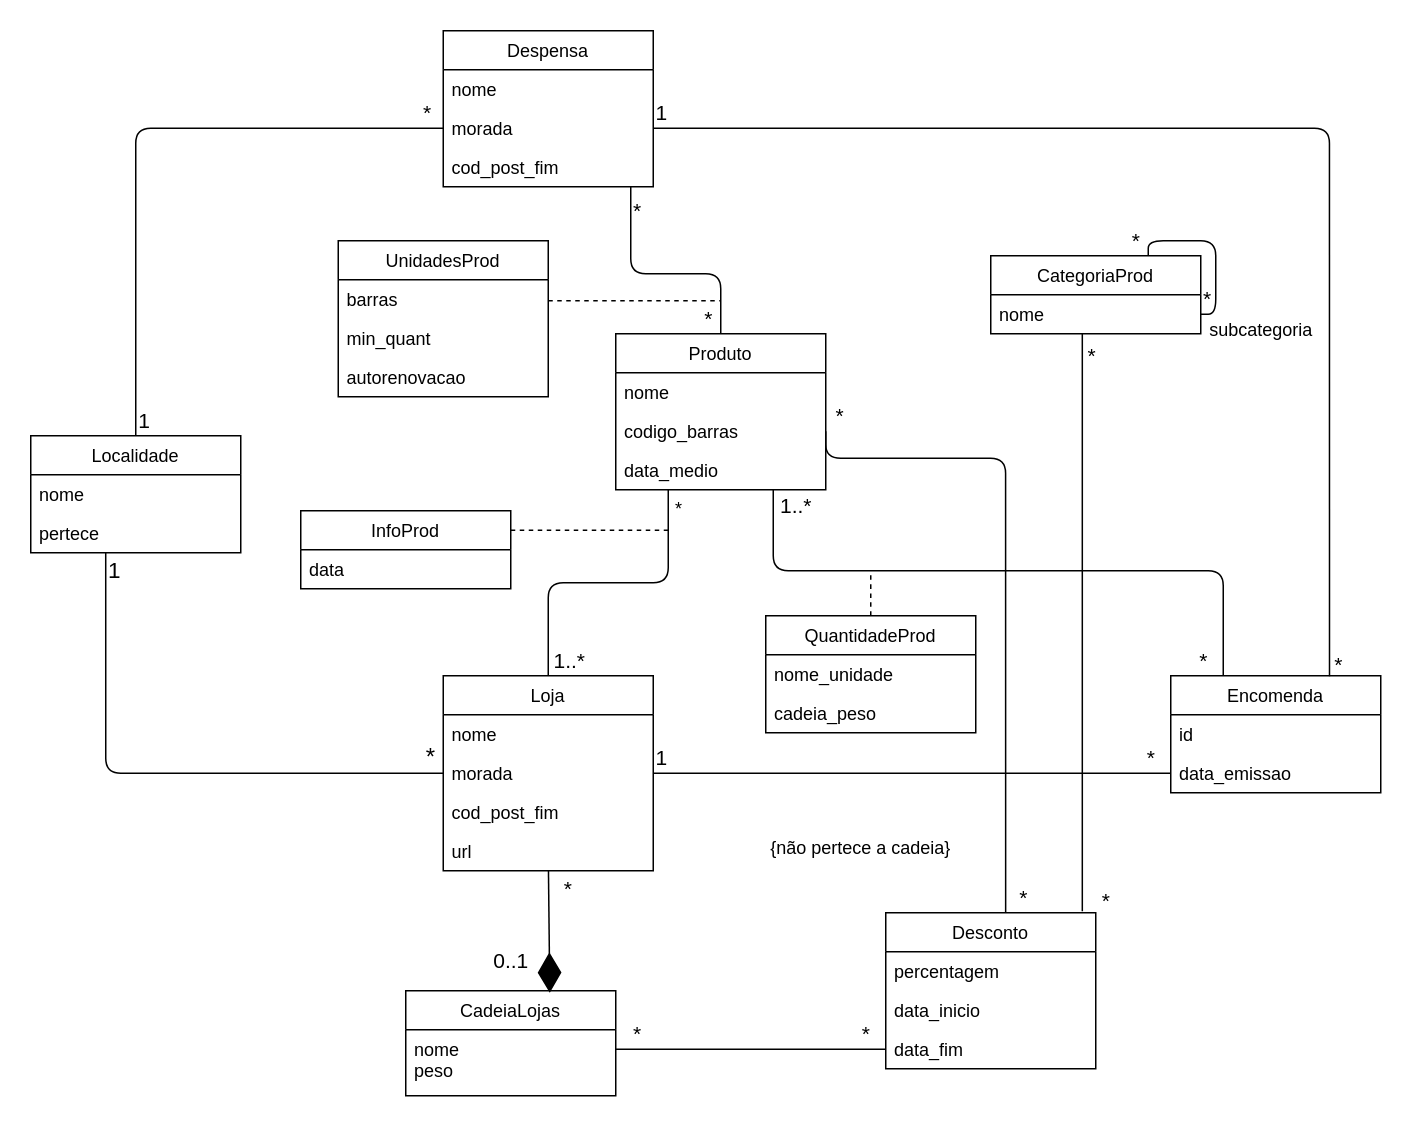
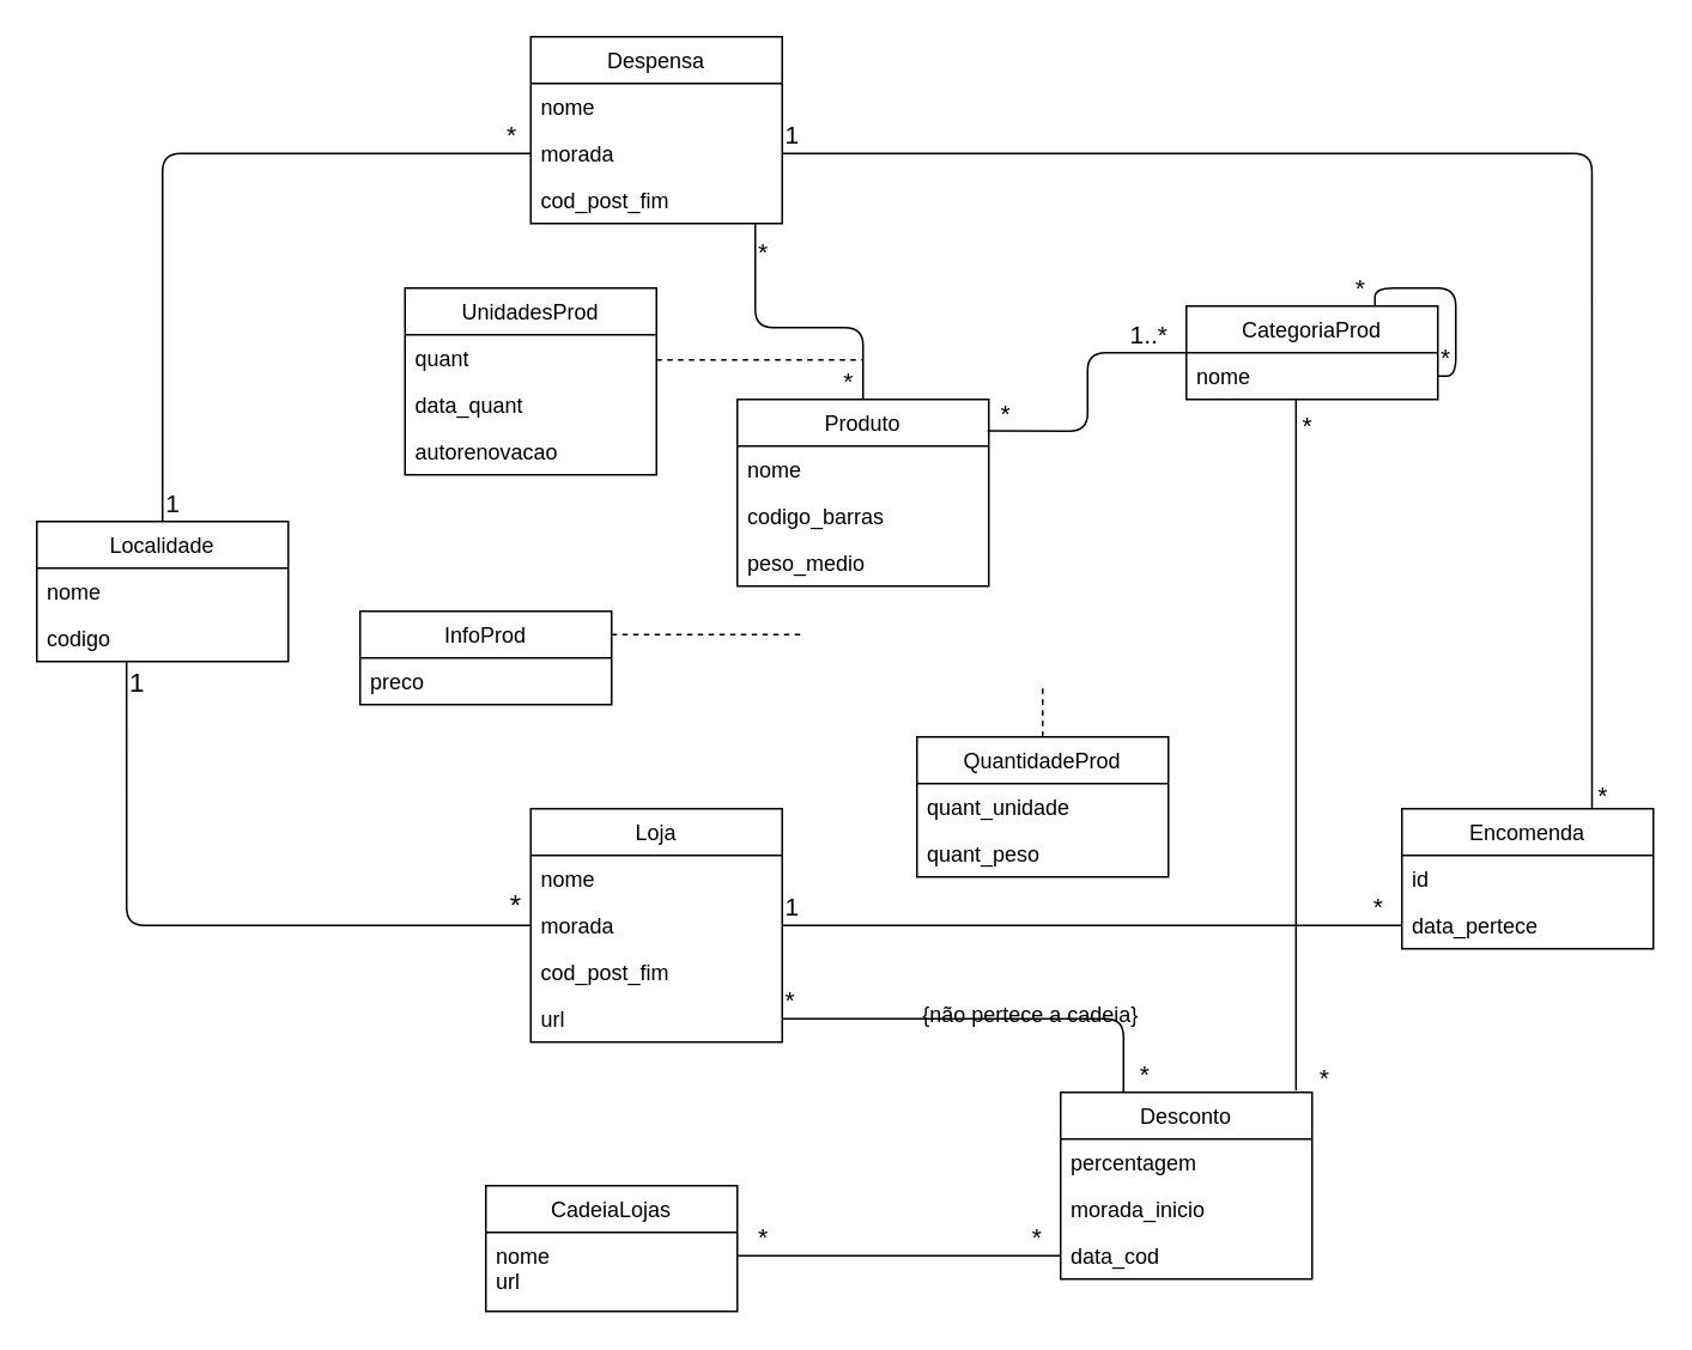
- <mxCell id="80" value="barras" style="text;strokeColor=none;fillColor=none;align=left;verticalAlign=top;spacingLeft=4;spacingRight=4;overflow=hidden;rotatable=0;points=[[0,0.5],[1,0.5]];portConstraint=eastwest;labelBackgroundColor=none;" parent="79" vertex="1"><mxGeometry y="26" width="140" height="26" as="geometry" /></mxCell>
+ <mxCell id="80" value="quant" style="text;strokeColor=none;fillColor=none;align=left;verticalAlign=top;spacingLeft=4;spacingRight=4;overflow=hidden;rotatable=0;points=[[0,0.5],[1,0.5]];portConstraint=eastwest;labelBackgroundColor=none;" parent="79" vertex="1"><mxGeometry y="26" width="140" height="26" as="geometry" /></mxCell>
+ <mxCell id="11" value="" style="endArrow=none;html=1;edgeStyle=orthogonalEdgeStyle;entryX=0;entryY=0.5;entryDx=0;entryDy=0;exitX=0.995;exitY=0.169;exitDx=0;exitDy=0;exitPerimeter=0;labelBackgroundColor=none;" parent="1" source="26" target="74" edge="1"><mxGeometry relative="1" as="geometry"><mxPoint x="460" y="380" as="sourcePoint" /><mxPoint x="470" y="400" as="targetPoint" /></mxGeometry></mxCell>
+ <mxCell id="12" value="&lt;font style=&quot;font-size: 14px&quot;&gt;*&lt;/font&gt;" style="resizable=0;html=1;align=left;verticalAlign=bottom;labelBackgroundColor=none;fontSize=10;" parent="11" connectable="0" vertex="1"><mxGeometry x="-1" relative="1" as="geometry"><mxPoint x="5.7" as="offset" /></mxGeometry></mxCell>
+ <mxCell id="13" value="&lt;font style=&quot;font-size: 14px&quot;&gt;1..*&lt;/font&gt;" style="resizable=0;html=1;align=right;verticalAlign=bottom;labelBackgroundColor=none;fontSize=10;" parent="11" connectable="0" vertex="1"><mxGeometry x="1" relative="1" as="geometry"><mxPoint x="-9.97" as="offset" /></mxGeometry></mxCell>
- <mxCell id="20" value="&lt;div&gt;subcategoria&lt;/div&gt;" style="text;html=1;align=center;verticalAlign=middle;resizable=0;points=[];autosize=1;labelBackgroundColor=none;" parent="1" vertex="1"><mxGeometry x="800" y="210" width="80" height="20" as="geometry" /></mxCell>
- <mxCell id="81" value="min_quant" style="text;strokeColor=none;fillColor=none;align=left;verticalAlign=top;spacingLeft=4;spacingRight=4;overflow=hidden;rotatable=0;points=[[0,0.5],[1,0.5]];portConstraint=eastwest;labelBackgroundColor=none;" parent="79" vertex="1"><mxGeometry y="52" width="140" height="26" as="geometry" /></mxCell>
+ <mxCell id="81" value="data_quant" style="text;strokeColor=none;fillColor=none;align=left;verticalAlign=top;spacingLeft=4;spacingRight=4;overflow=hidden;rotatable=0;points=[[0,0.5],[1,0.5]];portConstraint=eastwest;labelBackgroundColor=none;" parent="79" vertex="1"><mxGeometry y="52" width="140" height="26" as="geometry" /></mxCell>
- <mxCell id="29" value="data_medio" style="text;strokeColor=none;fillColor=none;align=left;verticalAlign=top;spacingLeft=4;spacingRight=4;overflow=hidden;rotatable=0;points=[[0,0.5],[1,0.5]];portConstraint=eastwest;labelBackgroundColor=none;" vertex="1" parent="26"><mxGeometry y="78" width="140" height="26" as="geometry" /></mxCell>
+ <mxCell id="29" value="peso_medio" style="text;strokeColor=none;fillColor=none;align=left;verticalAlign=top;spacingLeft=4;spacingRight=4;overflow=hidden;rotatable=0;points=[[0,0.5],[1,0.5]];portConstraint=eastwest;labelBackgroundColor=none;" vertex="1" parent="26"><mxGeometry y="78" width="140" height="26" as="geometry" /></mxCell>
- <mxCell id="85" value="pertece" style="text;strokeColor=none;fillColor=none;align=left;verticalAlign=top;spacingLeft=4;spacingRight=4;overflow=hidden;rotatable=0;points=[[0,0.5],[1,0.5]];portConstraint=eastwest;labelBackgroundColor=none;" parent="83" vertex="1"><mxGeometry y="52" width="140" height="26" as="geometry" /></mxCell>
+ <mxCell id="85" value="codigo" style="text;strokeColor=none;fillColor=none;align=left;verticalAlign=top;spacingLeft=4;spacingRight=4;overflow=hidden;rotatable=0;points=[[0,0.5],[1,0.5]];portConstraint=eastwest;labelBackgroundColor=none;" parent="83" vertex="1"><mxGeometry y="52" width="140" height="26" as="geometry" /></mxCell>
- <mxCell id="87" value="data" style="text;strokeColor=none;fillColor=none;align=left;verticalAlign=top;spacingLeft=4;spacingRight=4;overflow=hidden;rotatable=0;points=[[0,0.5],[1,0.5]];portConstraint=eastwest;labelBackgroundColor=none;" parent="86" vertex="1"><mxGeometry y="26" width="140" height="26" as="geometry" /></mxCell>
+ <mxCell id="87" value="preco" style="text;strokeColor=none;fillColor=none;align=left;verticalAlign=top;spacingLeft=4;spacingRight=4;overflow=hidden;rotatable=0;points=[[0,0.5],[1,0.5]];portConstraint=eastwest;labelBackgroundColor=none;" parent="86" vertex="1"><mxGeometry y="26" width="140" height="26" as="geometry" /></mxCell>
- <mxCell id="17" value="" style="endArrow=none;html=1;edgeStyle=orthogonalEdgeStyle;entryX=0.25;entryY=0;entryDx=0;entryDy=0;labelBackgroundColor=none;exitX=0.75;exitY=1;exitDx=0;exitDy=0;" parent="1" source="26" target="71" edge="1"><mxGeometry relative="1" as="geometry"><mxPoint x="490" y="330" as="sourcePoint" /><mxPoint x="610" y="610" as="targetPoint" /><Array as="points"><mxPoint x="515" y="380" /><mxPoint x="815" y="380" /></Array></mxGeometry></mxCell>
- <mxCell id="18" value="&lt;font style=&quot;font-size: 14px&quot;&gt;1..*&lt;/font&gt;" style="resizable=0;html=1;align=left;verticalAlign=bottom;labelBackgroundColor=none;fontSize=10;" parent="17" connectable="0" vertex="1"><mxGeometry x="-1" relative="1" as="geometry"><mxPoint x="2.92" y="21.43" as="offset" /></mxGeometry></mxCell>
- <mxCell id="19" value="&lt;font style=&quot;font-size: 14px&quot;&gt;*&lt;/font&gt;" style="resizable=0;html=1;align=right;verticalAlign=bottom;labelBackgroundColor=none;fontSize=10;" parent="17" connectable="0" vertex="1"><mxGeometry x="1" relative="1" as="geometry"><mxPoint x="-9.83" as="offset" /></mxGeometry></mxCell>
- <mxCell id="14" value="" style="endArrow=none;html=1;edgeStyle=orthogonalEdgeStyle;entryX=0.5;entryY=0;entryDx=0;entryDy=0;labelBackgroundColor=none;exitX=0.25;exitY=1;exitDx=0;exitDy=0;" parent="1" source="26" target="57" edge="1"><mxGeometry relative="1" as="geometry"><mxPoint x="441" y="340" as="sourcePoint" /><mxPoint x="300" y="410" as="targetPoint" /></mxGeometry></mxCell>
- <mxCell id="15" value="&lt;div style=&quot;font-size: 12px;&quot;&gt;&lt;font style=&quot;font-size: 12px;&quot;&gt;*&lt;/font&gt;&lt;/div&gt;" style="resizable=0;html=1;align=left;verticalAlign=bottom;labelBackgroundColor=none;fontSize=12;" parent="14" connectable="0" vertex="1"><mxGeometry x="-1" relative="1" as="geometry"><mxPoint x="2.86" y="21.3" as="offset" /></mxGeometry></mxCell>
- <mxCell id="16" value="&lt;font style=&quot;font-size: 14px&quot;&gt;1..*&lt;/font&gt;" style="resizable=0;html=1;align=right;verticalAlign=bottom;labelBackgroundColor=none;fontSize=10;" parent="14" connectable="0" vertex="1"><mxGeometry x="1" relative="1" as="geometry"><mxPoint x="25" as="offset" /></mxGeometry></mxCell>
- <mxCell id="41" value="" style="endArrow=none;html=1;edgeStyle=orthogonalEdgeStyle;exitX=1;exitY=0.5;exitDx=0;exitDy=0;entryX=0.571;entryY=0;entryDx=0;entryDy=0;entryPerimeter=0;labelBackgroundColor=none;" parent="1" source="28" target="67" edge="1"><mxGeometry relative="1" as="geometry"><mxPoint x="560" y="450" as="sourcePoint" /><mxPoint x="720" y="450" as="targetPoint" /><Array as="points"><mxPoint x="670" y="305" /></Array></mxGeometry></mxCell>
- <mxCell id="42" value="&lt;font style=&quot;font-size: 14px&quot;&gt;*&lt;/font&gt;" style="resizable=0;html=1;align=left;verticalAlign=bottom;labelBackgroundColor=none;fontSize=10;" parent="41" connectable="0" vertex="1"><mxGeometry x="-1" relative="1" as="geometry"><mxPoint x="5" as="offset" /></mxGeometry></mxCell>
- <mxCell id="43" value="&lt;font style=&quot;font-size: 14px&quot;&gt;*&lt;/font&gt;" style="resizable=0;html=1;align=right;verticalAlign=bottom;labelBackgroundColor=none;fontSize=10;" parent="41" connectable="0" vertex="1"><mxGeometry x="1" relative="1" as="geometry"><mxPoint x="15" as="offset" /></mxGeometry></mxCell>
- <mxCell id="63" value="nome_unidade" style="text;strokeColor=none;fillColor=none;align=left;verticalAlign=top;spacingLeft=4;spacingRight=4;overflow=hidden;rotatable=0;points=[[0,0.5],[1,0.5]];portConstraint=eastwest;labelBackgroundColor=none;" vertex="1" parent="62"><mxGeometry y="26" width="140" height="26" as="geometry" /></mxCell>
+ <mxCell id="63" value="quant_unidade" style="text;strokeColor=none;fillColor=none;align=left;verticalAlign=top;spacingLeft=4;spacingRight=4;overflow=hidden;rotatable=0;points=[[0,0.5],[1,0.5]];portConstraint=eastwest;labelBackgroundColor=none;" vertex="1" parent="62"><mxGeometry y="26" width="140" height="26" as="geometry" /></mxCell>
- <mxCell id="64" value="cadeia_peso" style="text;strokeColor=none;fillColor=none;align=left;verticalAlign=top;spacingLeft=4;spacingRight=4;overflow=hidden;rotatable=0;points=[[0,0.5],[1,0.5]];portConstraint=eastwest;labelBackgroundColor=none;" vertex="1" parent="62"><mxGeometry y="52" width="140" height="26" as="geometry" /></mxCell>
+ <mxCell id="64" value="quant_peso" style="text;strokeColor=none;fillColor=none;align=left;verticalAlign=top;spacingLeft=4;spacingRight=4;overflow=hidden;rotatable=0;points=[[0,0.5],[1,0.5]];portConstraint=eastwest;labelBackgroundColor=none;" vertex="1" parent="62"><mxGeometry y="52" width="140" height="26" as="geometry" /></mxCell>
- <mxCell id="73" value="data_emissao" style="text;strokeColor=none;fillColor=none;align=left;verticalAlign=top;spacingLeft=4;spacingRight=4;overflow=hidden;rotatable=0;points=[[0,0.5],[1,0.5]];portConstraint=eastwest;labelBackgroundColor=none;" parent="71" vertex="1"><mxGeometry y="52" width="140" height="26" as="geometry" /></mxCell>
+ <mxCell id="73" value="data_pertece" style="text;strokeColor=none;fillColor=none;align=left;verticalAlign=top;spacingLeft=4;spacingRight=4;overflow=hidden;rotatable=0;points=[[0,0.5],[1,0.5]];portConstraint=eastwest;labelBackgroundColor=none;" parent="71" vertex="1"><mxGeometry y="52" width="140" height="26" as="geometry" /></mxCell>
+ <mxCell id="31" value="" style="endArrow=none;html=1;edgeStyle=orthogonalEdgeStyle;exitX=1;exitY=0.5;exitDx=0;exitDy=0;entryX=0.25;entryY=0;entryDx=0;entryDy=0;labelBackgroundColor=none;" parent="1" source="61" target="67" edge="1"><mxGeometry relative="1" as="geometry"><mxPoint x="540" y="570" as="sourcePoint" /><mxPoint x="700" y="570" as="targetPoint" /></mxGeometry></mxCell>
+ <mxCell id="32" value="&lt;font style=&quot;font-size: 14px&quot;&gt;*&lt;/font&gt;" style="resizable=0;html=1;align=left;verticalAlign=bottom;labelBackgroundColor=none;fontSize=10;" parent="31" connectable="0" vertex="1"><mxGeometry x="-1" relative="1" as="geometry"><mxPoint as="offset" /></mxGeometry></mxCell>
+ <mxCell id="33" value="&lt;font style=&quot;font-size: 14px&quot;&gt;*&lt;/font&gt;" style="resizable=0;html=1;align=right;verticalAlign=bottom;labelBackgroundColor=none;fontSize=10;" parent="31" connectable="0" vertex="1"><mxGeometry x="1" relative="1" as="geometry"><mxPoint x="15" as="offset" /></mxGeometry></mxCell>
- <mxCell id="24" value="" style="endArrow=diamondThin;endFill=1;endSize=24;html=1;entryX=0.686;entryY=0.019;entryDx=0;entryDy=0;entryPerimeter=0;labelBackgroundColor=none;" parent="1" source="61" target="65" edge="1"><mxGeometry width="160" relative="1" as="geometry"><mxPoint x="320" y="650" as="sourcePoint" /><mxPoint x="480" y="650" as="targetPoint" /></mxGeometry></mxCell>
- <mxCell id="25" value="&lt;font style=&quot;font-size: 14px&quot;&gt;*&lt;/font&gt;" style="text;html=1;align=center;verticalAlign=middle;resizable=0;points=[];labelBackgroundColor=none;" parent="24" vertex="1" connectable="0"><mxGeometry x="-0.777" y="-1" relative="1" as="geometry"><mxPoint x="13.36" y="2.78" as="offset" /></mxGeometry></mxCell>
- <mxCell id="30" value="&lt;font style=&quot;font-size: 14px&quot;&gt;0..1&lt;/font&gt;" style="text;html=1;align=center;verticalAlign=middle;resizable=0;points=[];autosize=1;labelBackgroundColor=none;" parent="1" vertex="1"><mxGeometry x="320" y="630" width="40" height="20" as="geometry" /></mxCell>
- <mxCell id="69" value="data_inicio" style="text;strokeColor=none;fillColor=none;align=left;verticalAlign=top;spacingLeft=4;spacingRight=4;overflow=hidden;rotatable=0;points=[[0,0.5],[1,0.5]];portConstraint=eastwest;labelBackgroundColor=none;" parent="67" vertex="1"><mxGeometry y="52" width="140" height="26" as="geometry" /></mxCell>
+ <mxCell id="69" value="morada_inicio" style="text;strokeColor=none;fillColor=none;align=left;verticalAlign=top;spacingLeft=4;spacingRight=4;overflow=hidden;rotatable=0;points=[[0,0.5],[1,0.5]];portConstraint=eastwest;labelBackgroundColor=none;" parent="67" vertex="1"><mxGeometry y="52" width="140" height="26" as="geometry" /></mxCell>
- <mxCell id="66" value="nome&#10;peso&#10;" style="text;strokeColor=none;fillColor=none;align=left;verticalAlign=top;spacingLeft=4;spacingRight=4;overflow=hidden;rotatable=0;points=[[0,0.5],[1,0.5]];portConstraint=eastwest;labelBackgroundColor=none;" parent="65" vertex="1"><mxGeometry y="26" width="140" height="44" as="geometry" /></mxCell>
+ <mxCell id="66" value="nome&#10;url&#10;" style="text;strokeColor=none;fillColor=none;align=left;verticalAlign=top;spacingLeft=4;spacingRight=4;overflow=hidden;rotatable=0;points=[[0,0.5],[1,0.5]];portConstraint=eastwest;labelBackgroundColor=none;" parent="65" vertex="1"><mxGeometry y="26" width="140" height="44" as="geometry" /></mxCell>
- <mxCell id="70" value="data_fim" style="text;strokeColor=none;fillColor=none;align=left;verticalAlign=top;spacingLeft=4;spacingRight=4;overflow=hidden;rotatable=0;points=[[0,0.5],[1,0.5]];portConstraint=eastwest;labelBackgroundColor=none;" parent="67" vertex="1"><mxGeometry y="78" width="140" height="26" as="geometry" /></mxCell>
+ <mxCell id="70" value="data_cod" style="text;strokeColor=none;fillColor=none;align=left;verticalAlign=top;spacingLeft=4;spacingRight=4;overflow=hidden;rotatable=0;points=[[0,0.5],[1,0.5]];portConstraint=eastwest;labelBackgroundColor=none;" parent="67" vertex="1"><mxGeometry y="78" width="140" height="26" as="geometry" /></mxCell>
